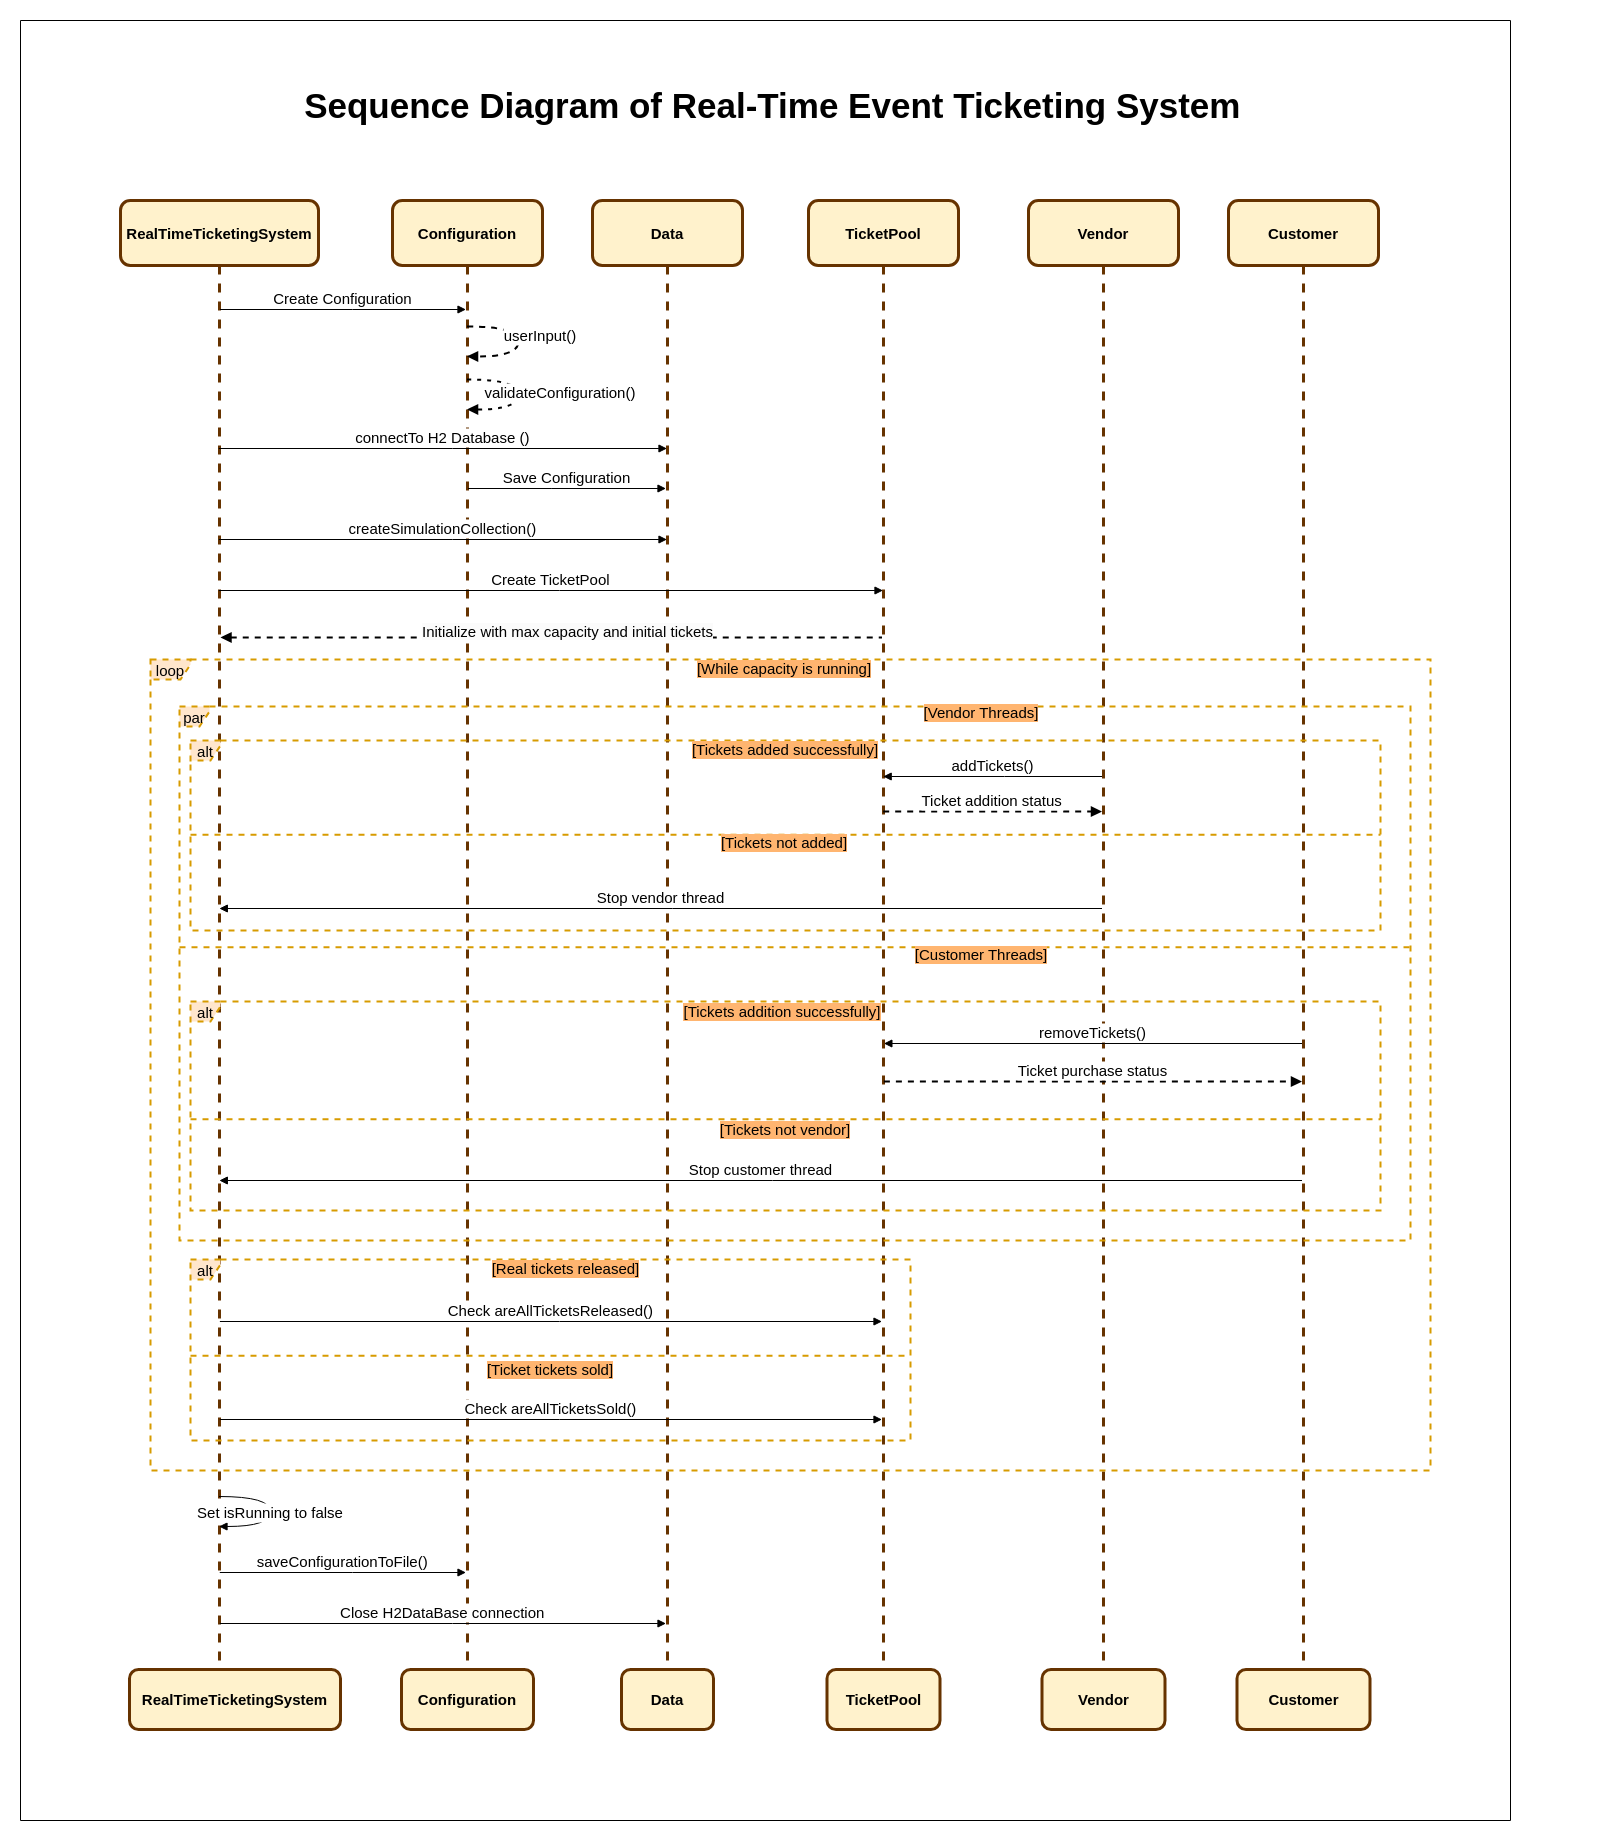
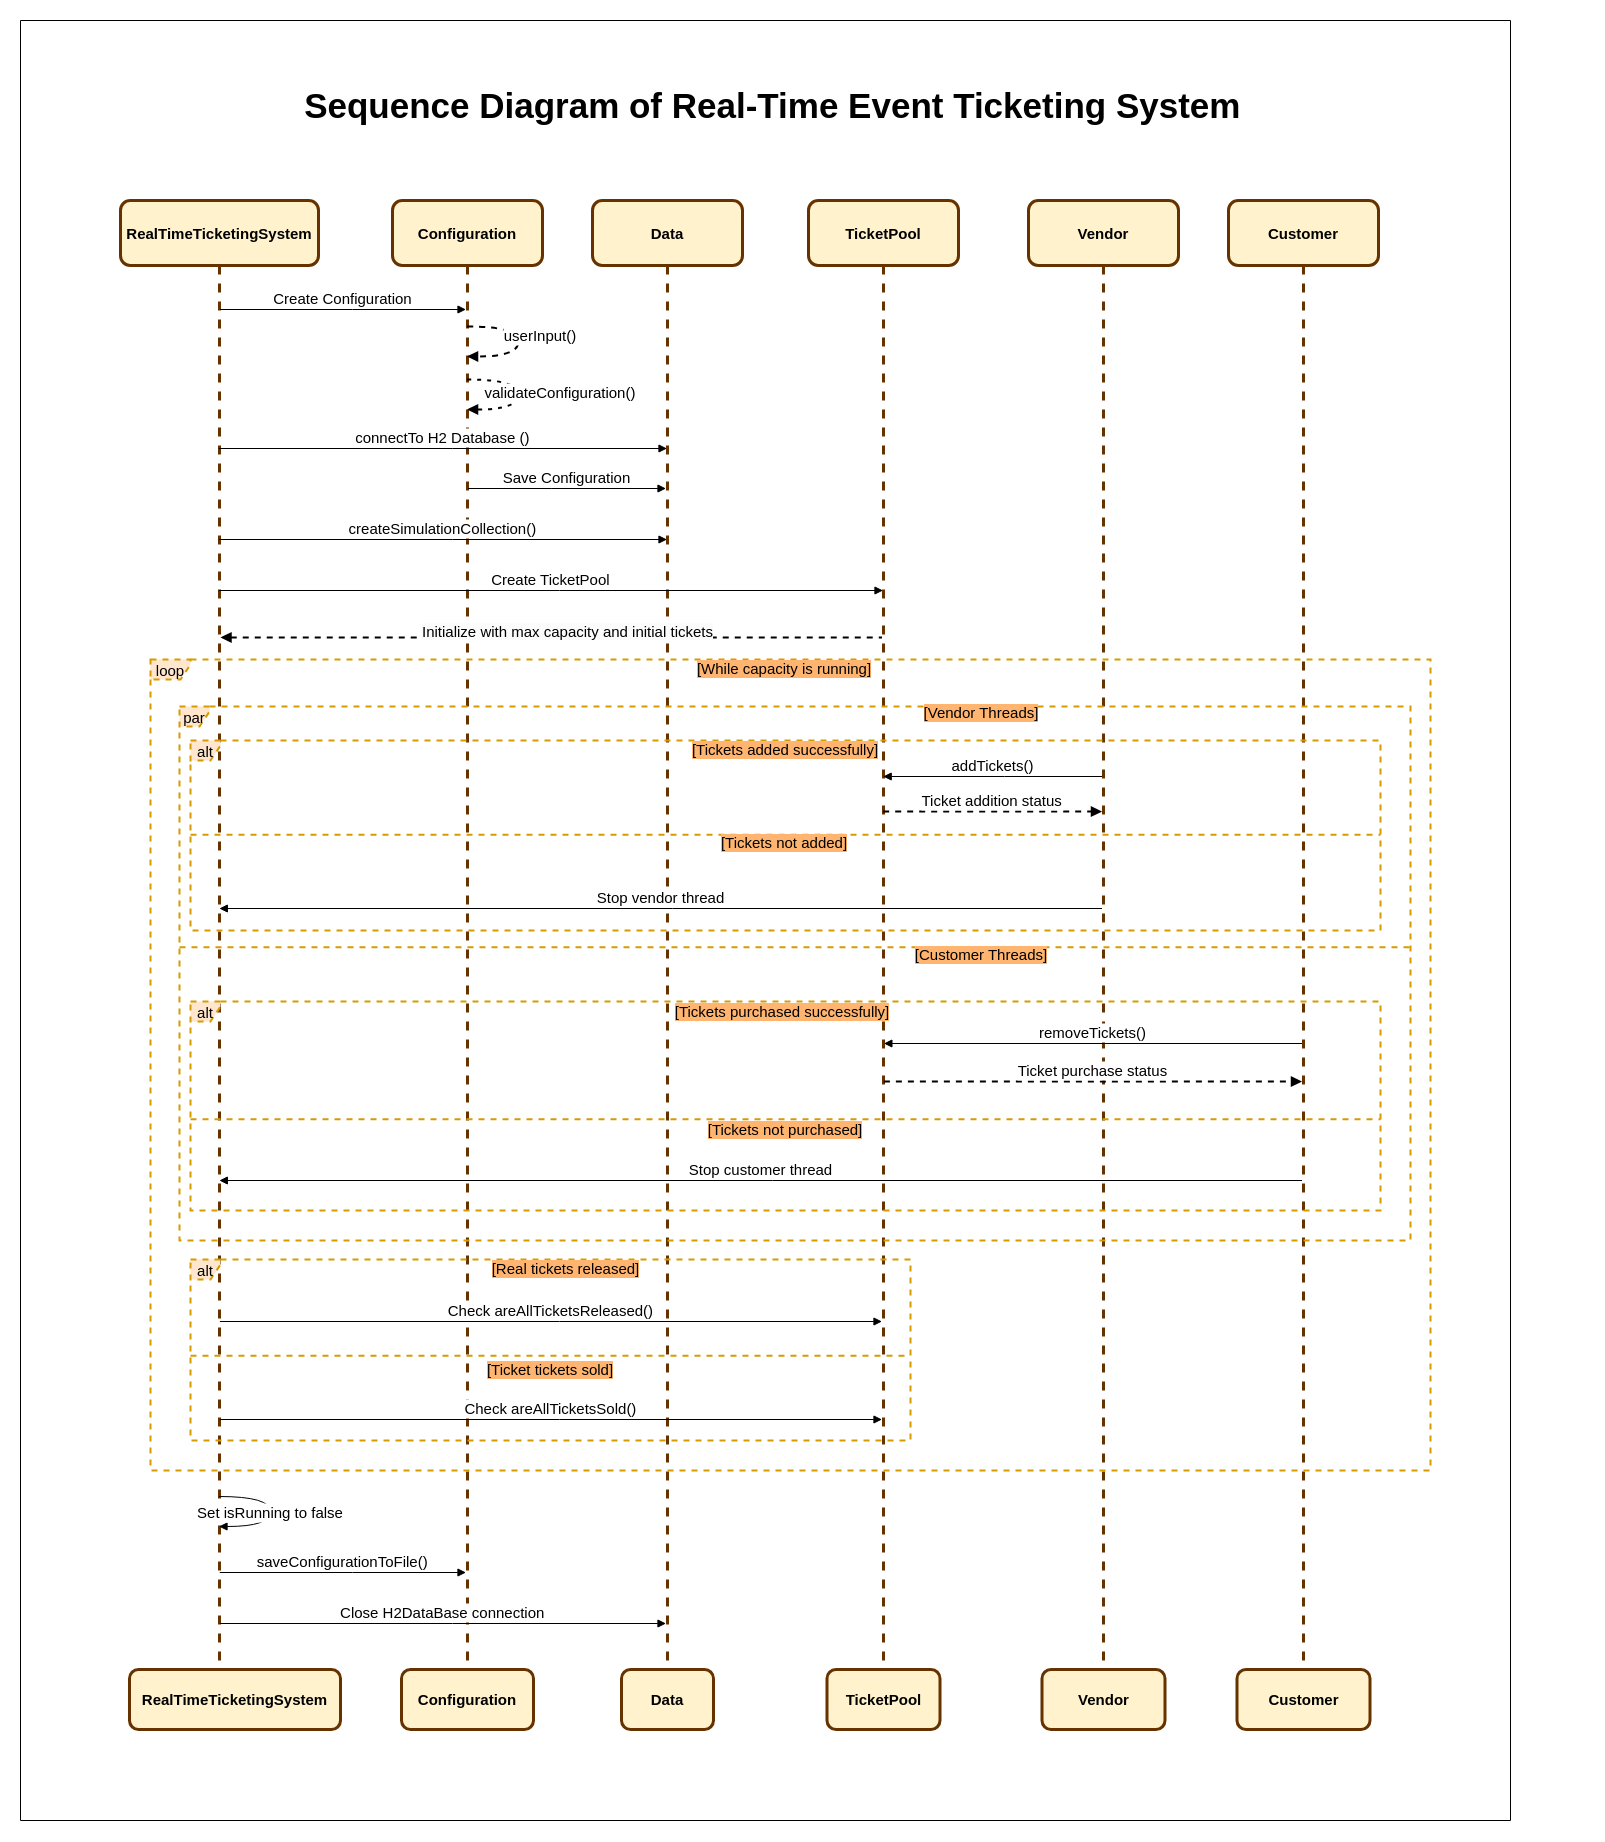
- <mxCell id="42" value="[Tickets addition successfully]" style="text;strokeColor=none;fillColor=none;align=center;verticalAlign=middle;whiteSpace=wrap;labelBackgroundColor=#FFB570;fontSize=15;" vertex="1" parent="41"><mxGeometry x="31.262" width="1121.87" height="19.442" as="geometry" /></mxCell>
+ <mxCell id="42" value="[Tickets purchased successfully]" style="text;strokeColor=none;fillColor=none;align=center;verticalAlign=middle;whiteSpace=wrap;labelBackgroundColor=#FFB570;fontSize=15;" vertex="1" parent="41"><mxGeometry x="31.262" width="1121.87" height="19.442" as="geometry" /></mxCell>
- <mxCell id="43" value="[Tickets not vendor]" style="text;strokeColor=none;fillColor=none;align=center;verticalAlign=middle;whiteSpace=wrap;labelBackgroundColor=#FFB570;fontSize=15;" vertex="1" parent="1"><mxGeometry x="224.062" y="1119.7" width="1121.87" height="18.605" as="geometry" /></mxCell>
+ <mxCell id="43" value="[Tickets not purchased]" style="text;strokeColor=none;fillColor=none;align=center;verticalAlign=middle;whiteSpace=wrap;labelBackgroundColor=#FFB570;fontSize=15;" vertex="1" parent="1"><mxGeometry x="224.062" y="1119.7" width="1121.87" height="18.605" as="geometry" /></mxCell>
